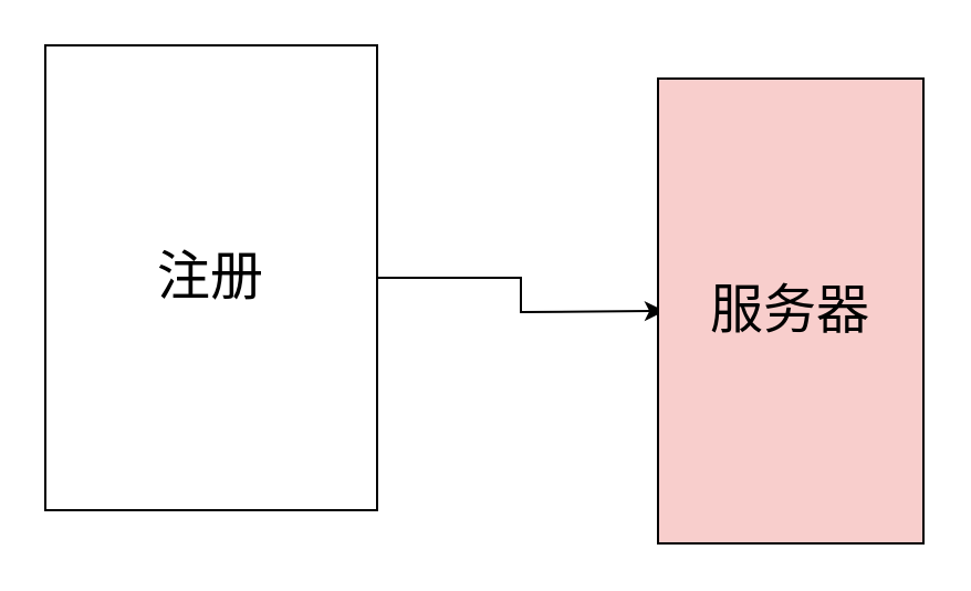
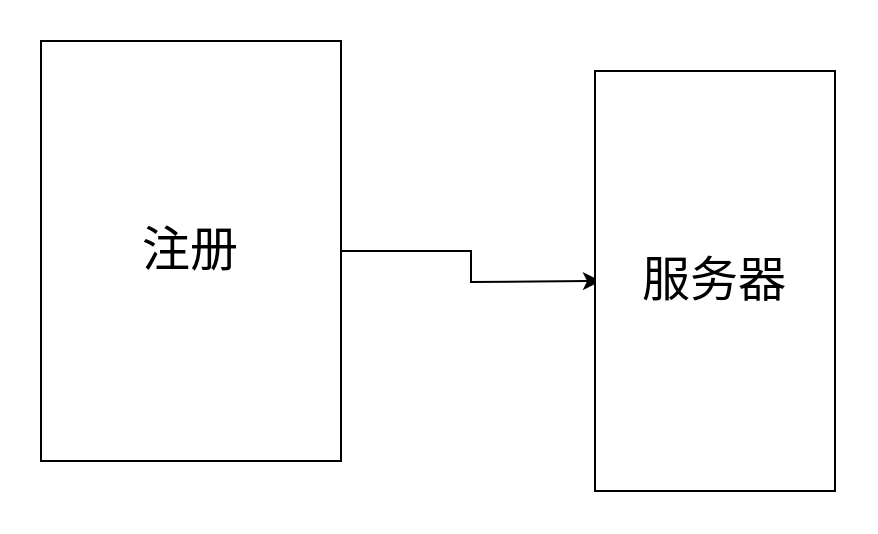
- <mxCell id="4" value="&lt;font style=&quot;font-size: 24px;&quot;&gt;服务器&lt;/font&gt;" style="rounded=0;whiteSpace=wrap;html=1;fillColor=#f8cecc;" vertex="1" parent="1"><mxGeometry x="297" y="35" width="120" height="210" as="geometry" /></mxCell>
+ <mxCell id="4" value="&lt;font style=&quot;font-size: 24px;&quot;&gt;服务器&lt;/font&gt;" style="rounded=0;whiteSpace=wrap;html=1;" vertex="1" parent="1"><mxGeometry x="297" y="35" width="120" height="210" as="geometry" /></mxCell>
